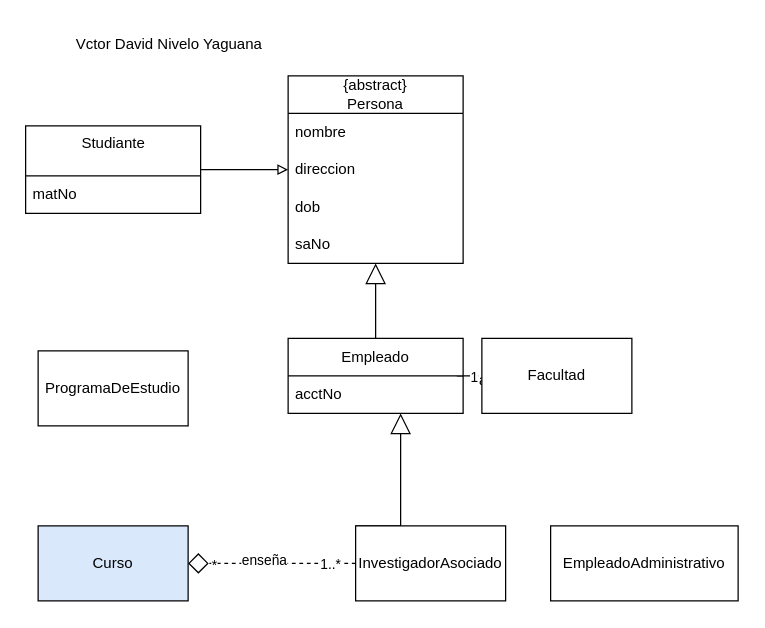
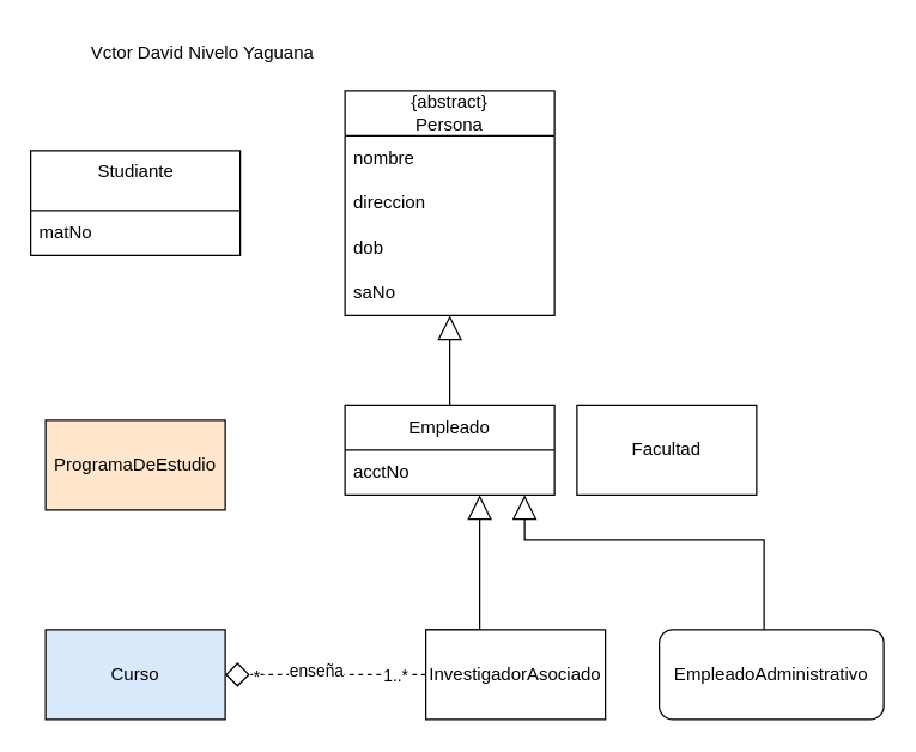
- <mxCell id="2" style="edgeStyle=orthogonalEdgeStyle;rounded=0;orthogonalLoop=1;jettySize=auto;html=1;endArrow=block;endFill=0;" parent="1" source="3" target="5" edge="1"><mxGeometry relative="1" as="geometry" /></mxCell>
- <mxCell id="18" style="edgeStyle=orthogonalEdgeStyle;rounded=0;orthogonalLoop=1;jettySize=auto;html=1;strokeWidth=1;endArrow=none;endFill=0;startSize=10;endSize=14;" parent="1" source="23" target="25" edge="1"><mxGeometry relative="1" as="geometry" /></mxCell>
- <mxCell id="19" value="*" style="edgeLabel;html=1;align=center;verticalAlign=middle;resizable=0;points=[];" parent="18" vertex="1" connectable="0"><mxGeometry x="-0.776" relative="1" as="geometry"><mxPoint as="offset" /></mxGeometry></mxCell>
- <mxCell id="20" value="1" style="edgeLabel;html=1;align=center;verticalAlign=middle;resizable=0;points=[];" parent="18" vertex="1" connectable="0"><mxGeometry x="0.779" y="-3" relative="1" as="geometry"><mxPoint y="-3" as="offset" /></mxGeometry></mxCell>
- <mxCell id="21" value="asigna" style="edgeLabel;html=1;align=center;verticalAlign=middle;resizable=0;points=[];" parent="18" vertex="1" connectable="0"><mxGeometry x="-0.287" y="3" relative="1" as="geometry"><mxPoint x="11" as="offset" /></mxGeometry></mxCell>
- <mxCell id="10" value="ProgramaDeEstudio" style="rounded=0;whiteSpace=wrap;html=1;" parent="1" vertex="1"><mxGeometry x="30" y="280" width="120" height="60" as="geometry" /></mxCell>
+ <mxCell id="10" value="ProgramaDeEstudio" style="rounded=0;whiteSpace=wrap;html=1;fillColor=#ffe6cc;" parent="1" vertex="1"><mxGeometry x="30" y="280" width="120" height="60" as="geometry" /></mxCell>
+ <mxCell id="26" style="edgeStyle=orthogonalEdgeStyle;rounded=0;orthogonalLoop=1;jettySize=auto;html=1;strokeWidth=1;endArrow=block;endFill=0;startSize=10;endSize=14;" parent="1" source="27" target="23" edge="1"><mxGeometry relative="1" as="geometry"><Array as="points"><mxPoint x="510" y="360" /><mxPoint x="350" y="360" /></Array></mxGeometry></mxCell>
- <mxCell id="27" value="EmpleadoAdministrativo" style="rounded=0;whiteSpace=wrap;html=1;" parent="1" vertex="1"><mxGeometry x="440" y="420" width="150" height="60" as="geometry" /></mxCell>
+ <mxCell id="27" value="EmpleadoAdministrativo" style="whiteSpace=wrap;html=1;rounded=1;" parent="1" vertex="1"><mxGeometry x="440" y="420" width="150" height="60" as="geometry" /></mxCell>
